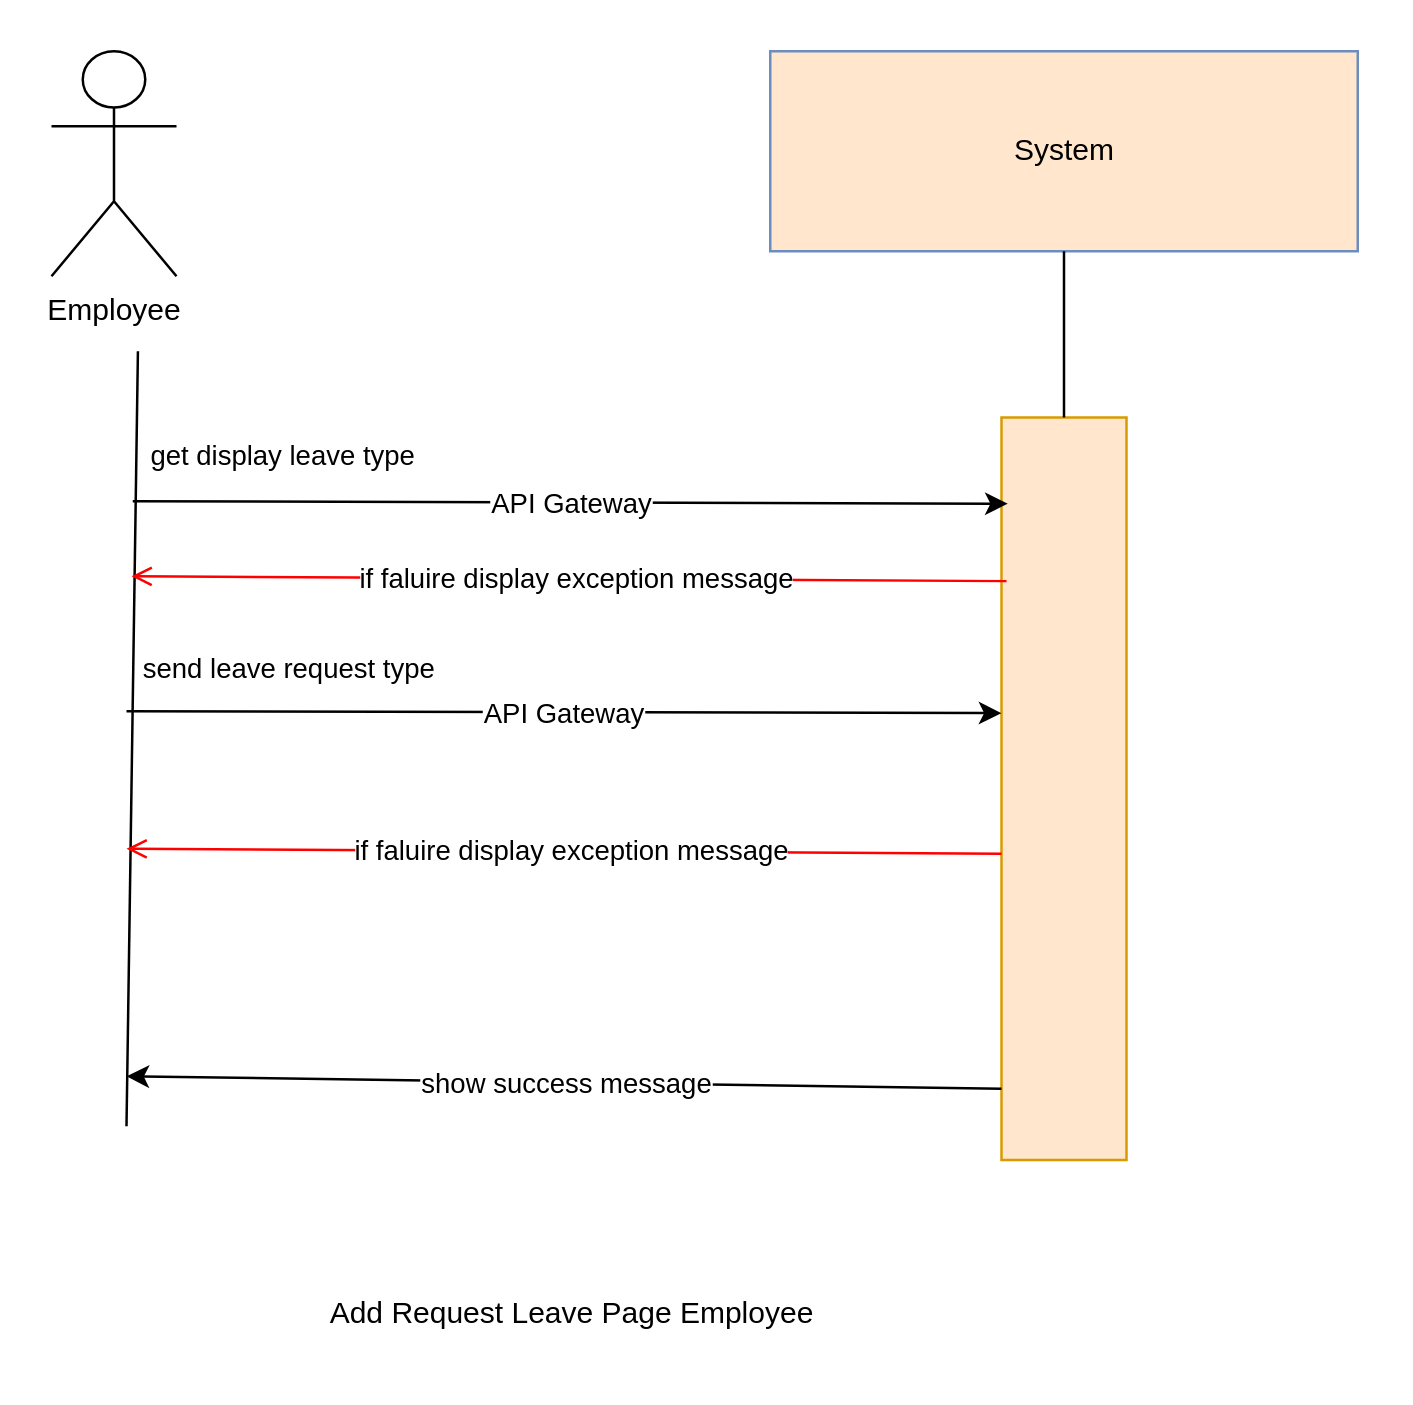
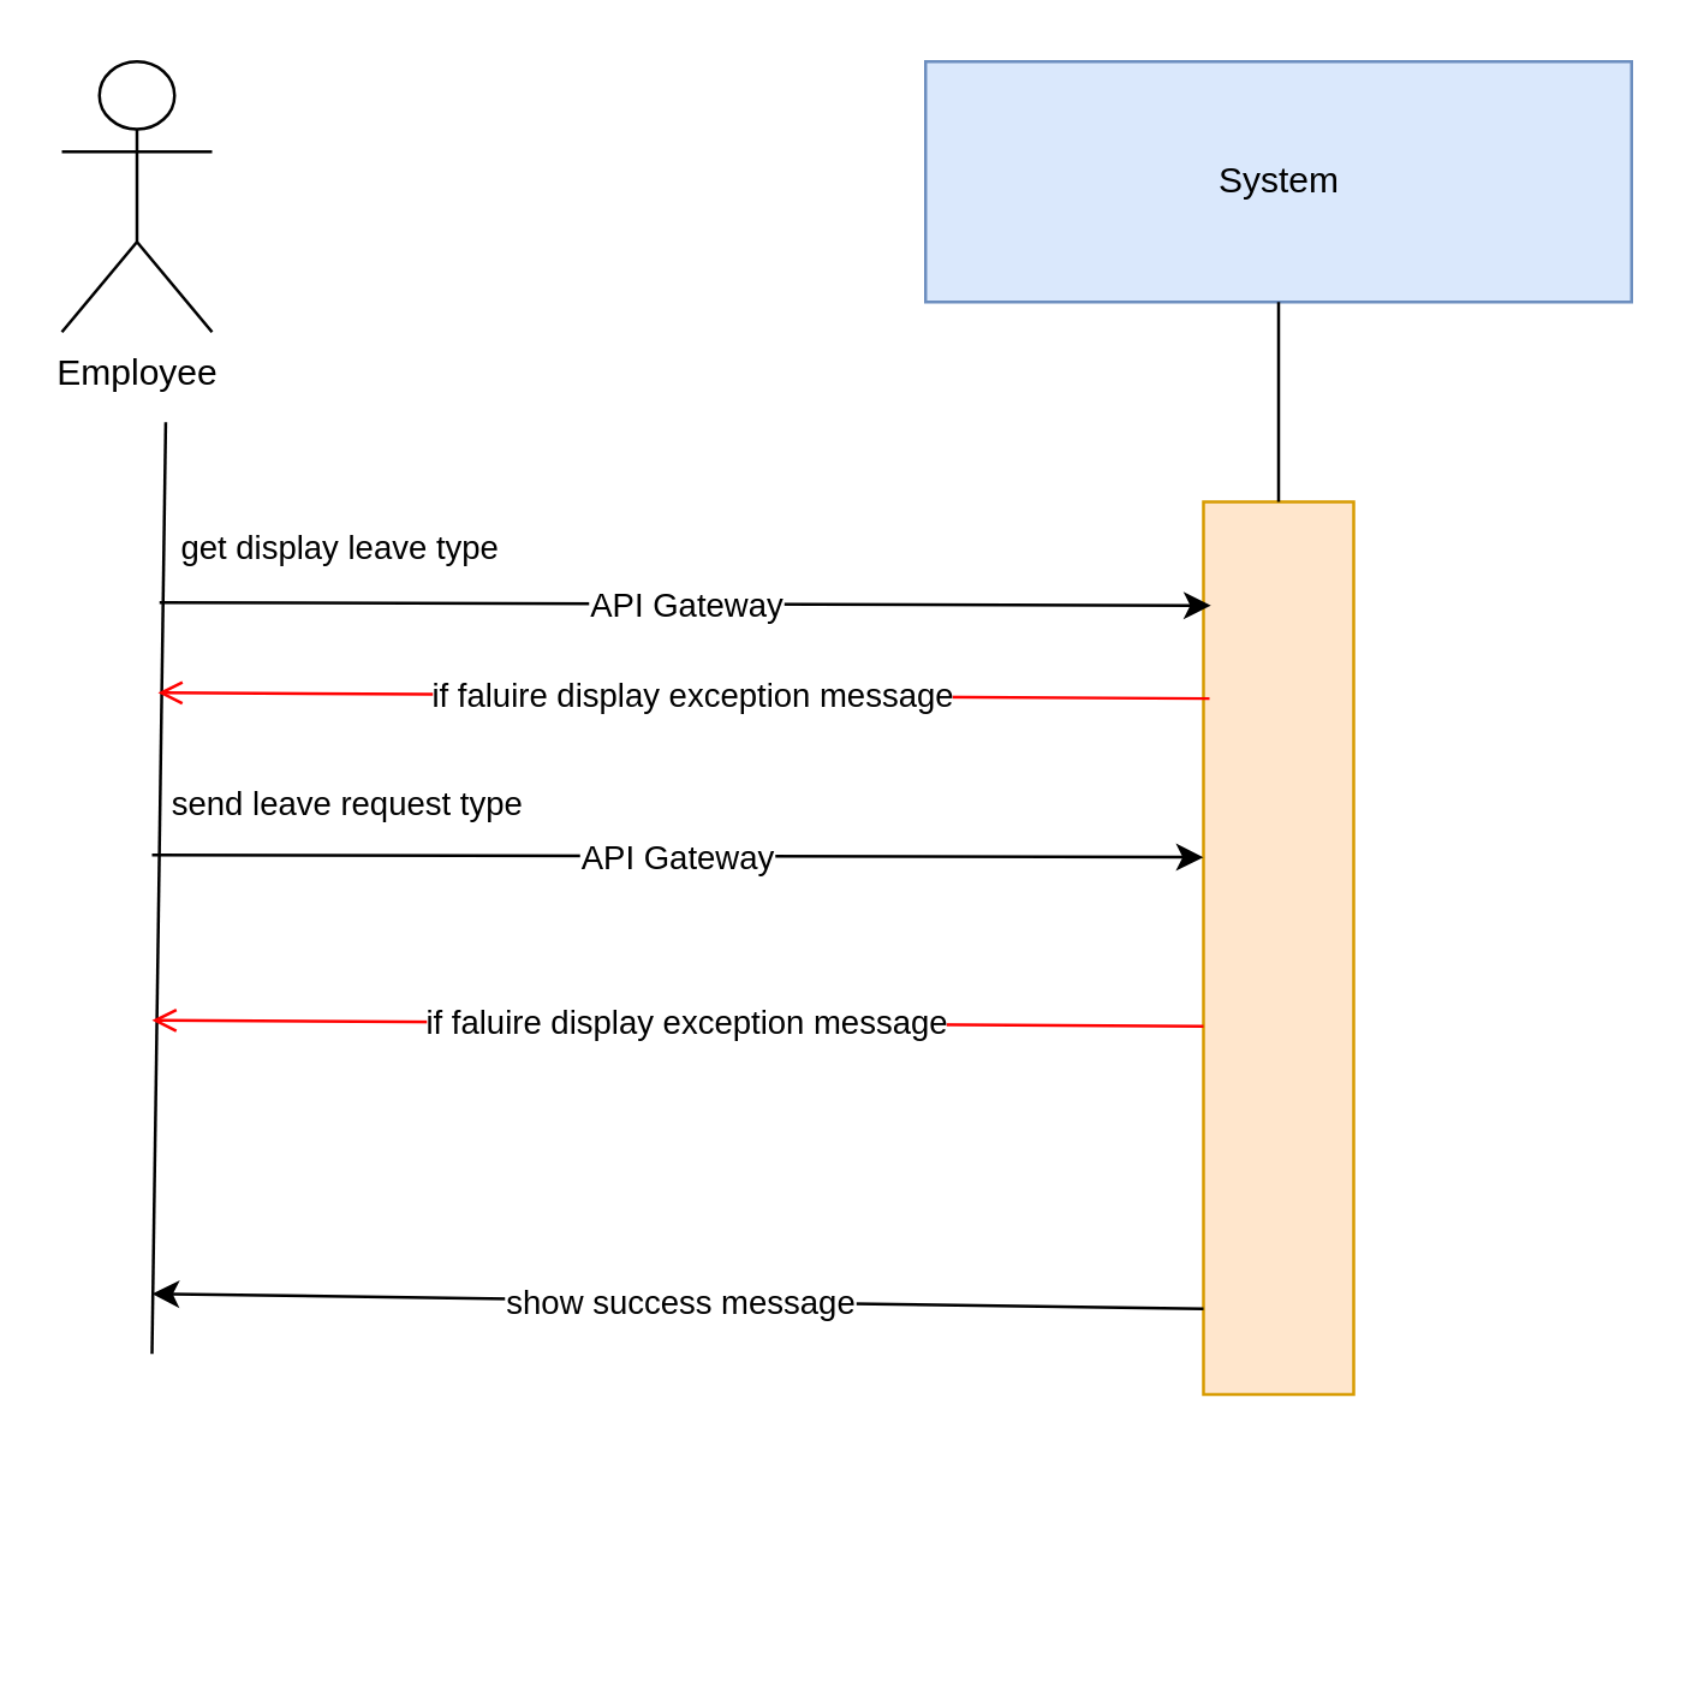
- <mxCell id="2" value="System" style="rounded=0;whiteSpace=wrap;html=1;fillColor=#ffe6cc;strokeColor=#6c8ebf;" parent="1" vertex="1"><mxGeometry x="307.5" y="20" width="235" height="80" as="geometry" /></mxCell>
+ <mxCell id="2" value="System" style="rounded=0;whiteSpace=wrap;html=1;fillColor=#dae8fc;strokeColor=#6c8ebf;" parent="1" vertex="1"><mxGeometry x="307.5" y="20" width="235" height="80" as="geometry" /></mxCell>
- <mxCell id="9" value="Add Request Leave Page Employee" style="text;html=1;align=center;verticalAlign=middle;resizable=0;points=[];autosize=1;strokeColor=none;fillColor=none;" parent="1" vertex="1"><mxGeometry x="117.5" y="510" width="220" height="30" as="geometry" /></mxCell>
